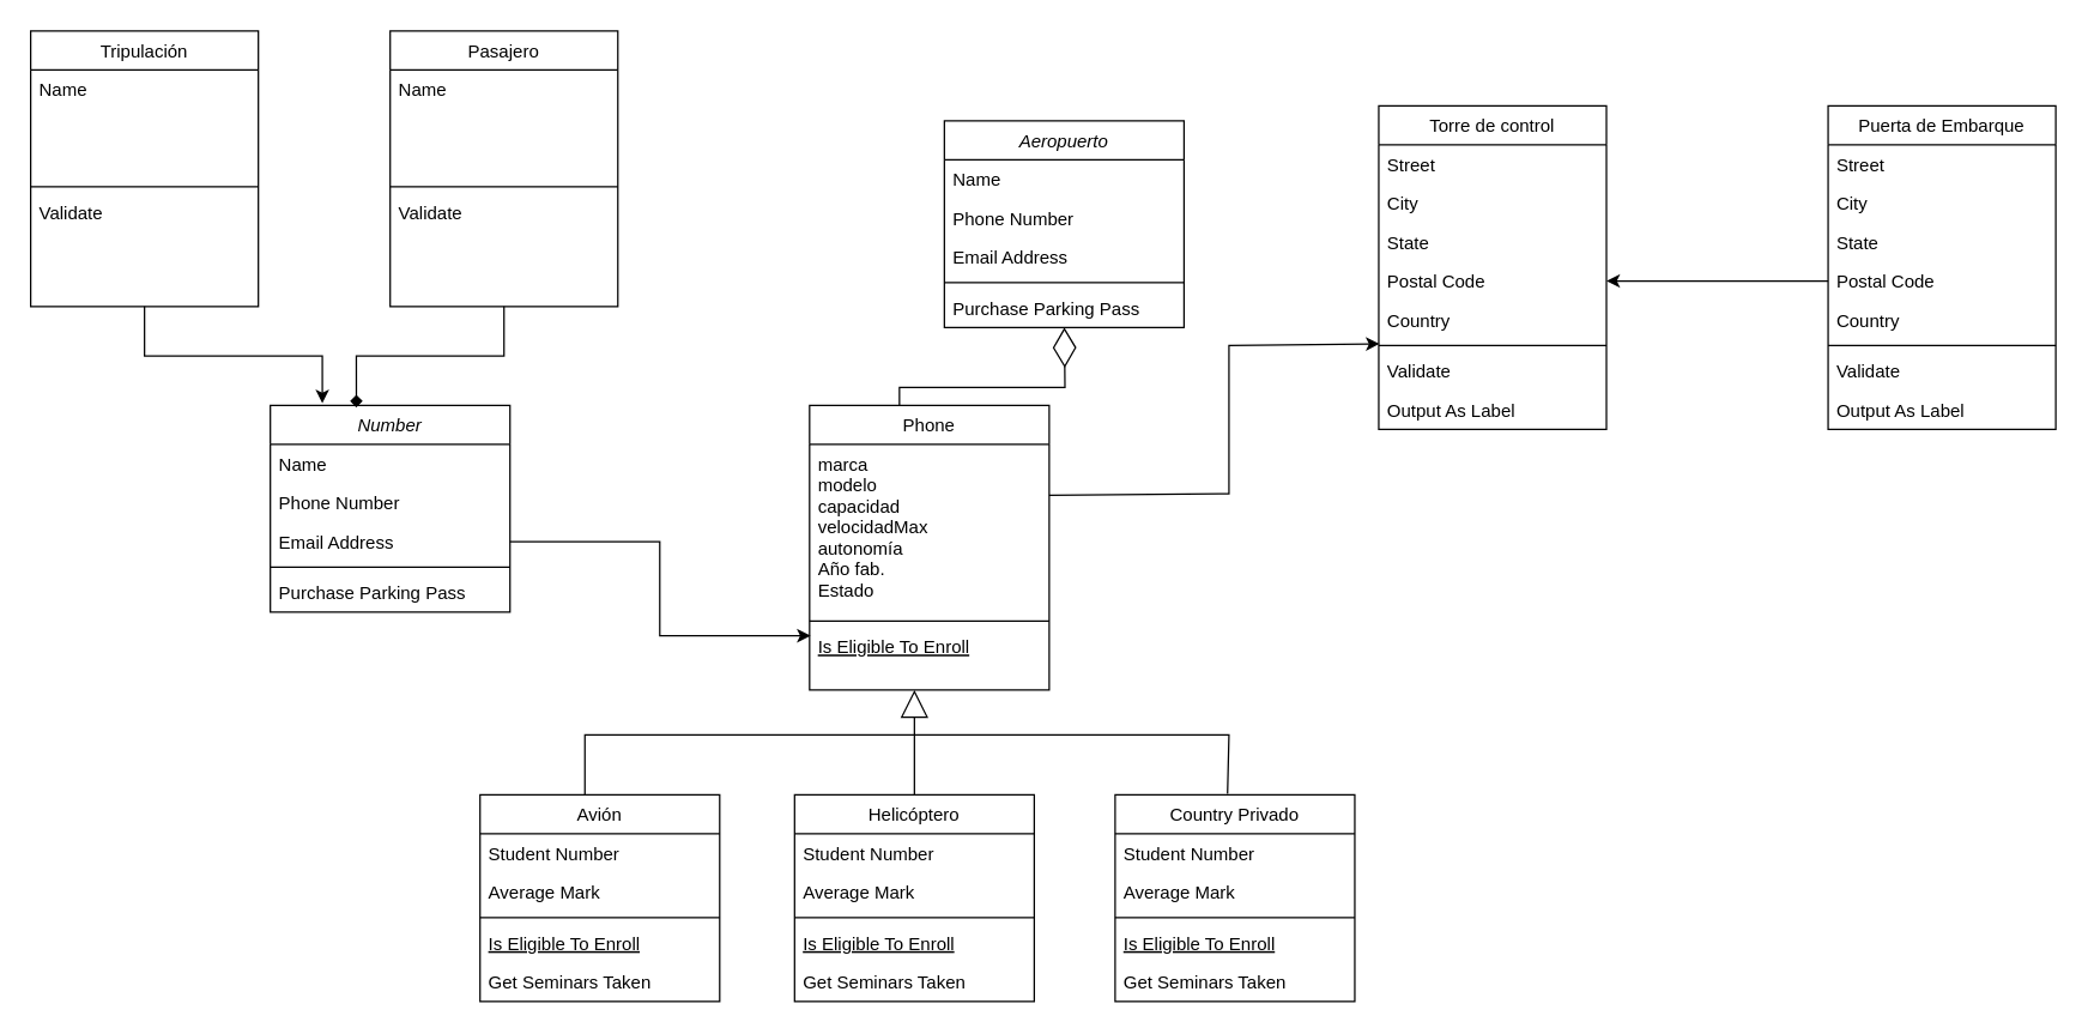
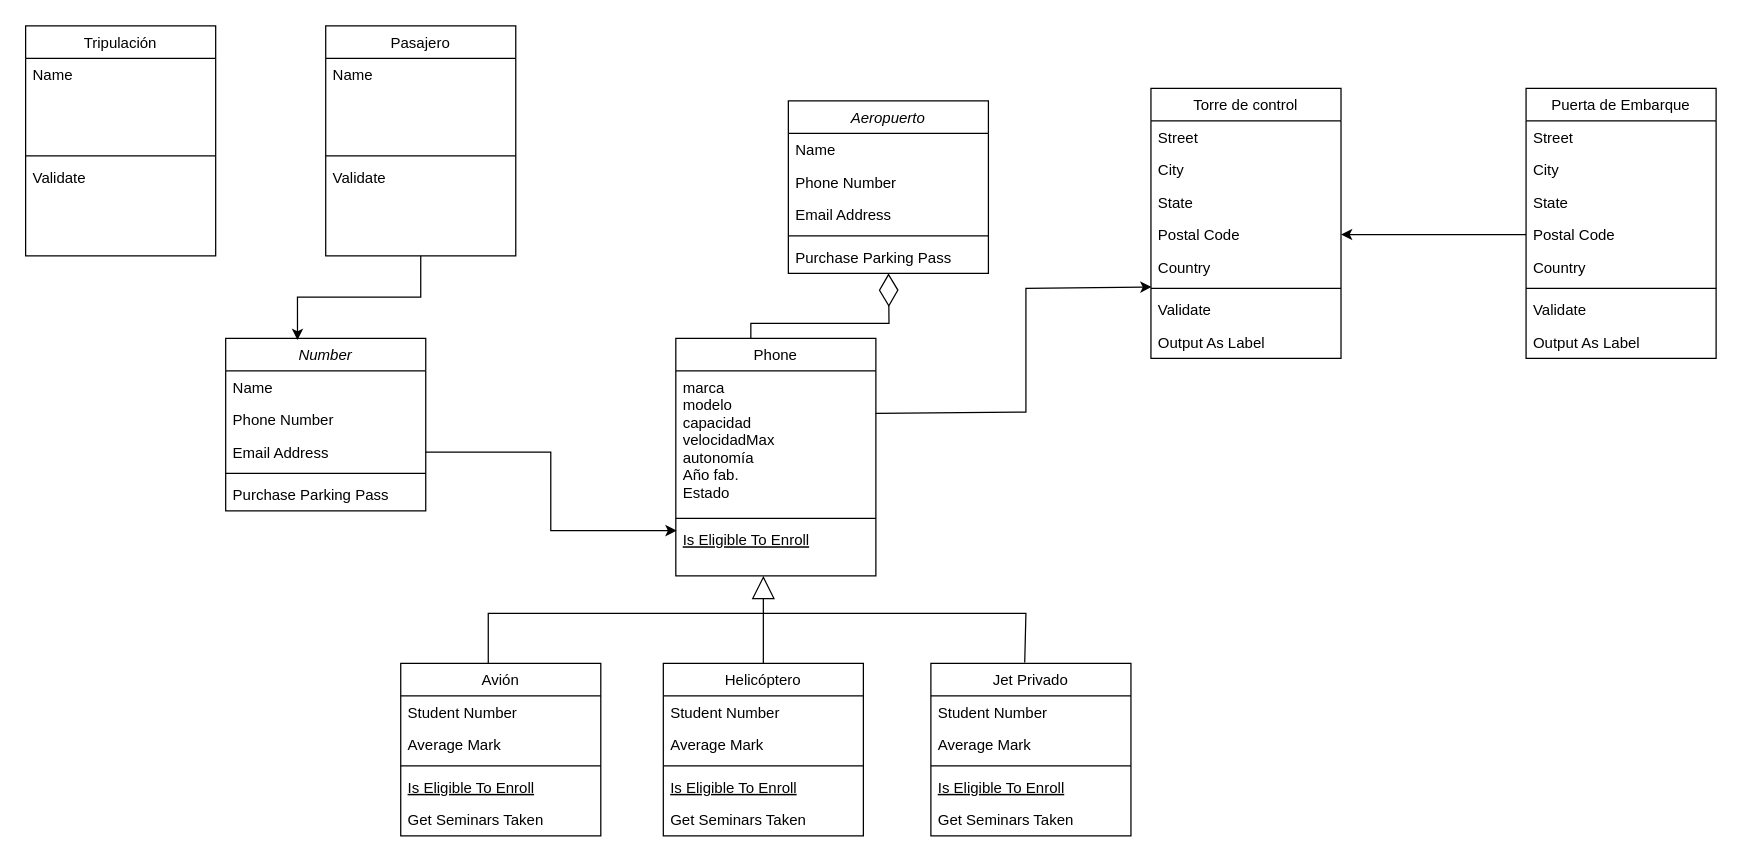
- <mxCell id="59" style="edgeStyle=orthogonalEdgeStyle;rounded=0;orthogonalLoop=1;jettySize=auto;html=1;entryX=0.217;entryY=-0.01;entryDx=0;entryDy=0;entryPerimeter=0;exitX=0.5;exitY=1;exitDx=0;exitDy=0;" edge="1" parent="1" source="51" target="44"><mxGeometry relative="1" as="geometry"><mxPoint x="100" y="224" as="sourcePoint" /></mxGeometry></mxCell>
- <mxCell id="60" style="edgeStyle=orthogonalEdgeStyle;rounded=0;orthogonalLoop=1;jettySize=auto;html=1;exitX=0.5;exitY=1;exitDx=0;exitDy=0;entryX=0.359;entryY=0.01;entryDx=0;entryDy=0;entryPerimeter=0;endArrow=diamond;" edge="1" parent="1" source="55" target="44"><mxGeometry relative="1" as="geometry" /></mxCell>
+ <mxCell id="60" style="edgeStyle=orthogonalEdgeStyle;rounded=0;orthogonalLoop=1;jettySize=auto;html=1;exitX=0.5;exitY=1;exitDx=0;exitDy=0;entryX=0.359;entryY=0.01;entryDx=0;entryDy=0;entryPerimeter=0;" edge="1" parent="1" source="55" target="44"><mxGeometry relative="1" as="geometry" /></mxCell>
- <mxCell id="25" value="Country Privado" style="swimlane;fontStyle=0;align=center;verticalAlign=top;childLayout=stackLayout;horizontal=1;startSize=26;horizontalStack=0;resizeParent=1;resizeLast=0;collapsible=1;marginBottom=0;rounded=0;shadow=0;strokeWidth=1;" vertex="1" parent="1"><mxGeometry x="744" y="530" width="160" height="138" as="geometry"><mxRectangle x="130" y="380" width="160" height="26" as="alternateBounds" /></mxGeometry></mxCell>
+ <mxCell id="25" value="Jet Privado" style="swimlane;fontStyle=0;align=center;verticalAlign=top;childLayout=stackLayout;horizontal=1;startSize=26;horizontalStack=0;resizeParent=1;resizeLast=0;collapsible=1;marginBottom=0;rounded=0;shadow=0;strokeWidth=1;" vertex="1" parent="1"><mxGeometry x="744" y="530" width="160" height="138" as="geometry"><mxRectangle x="130" y="380" width="160" height="26" as="alternateBounds" /></mxGeometry></mxCell>
